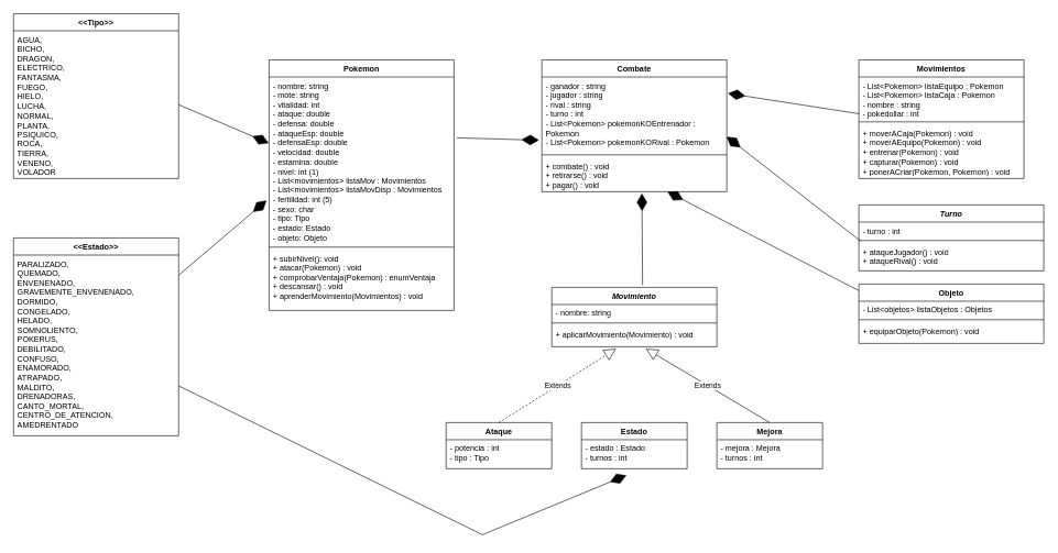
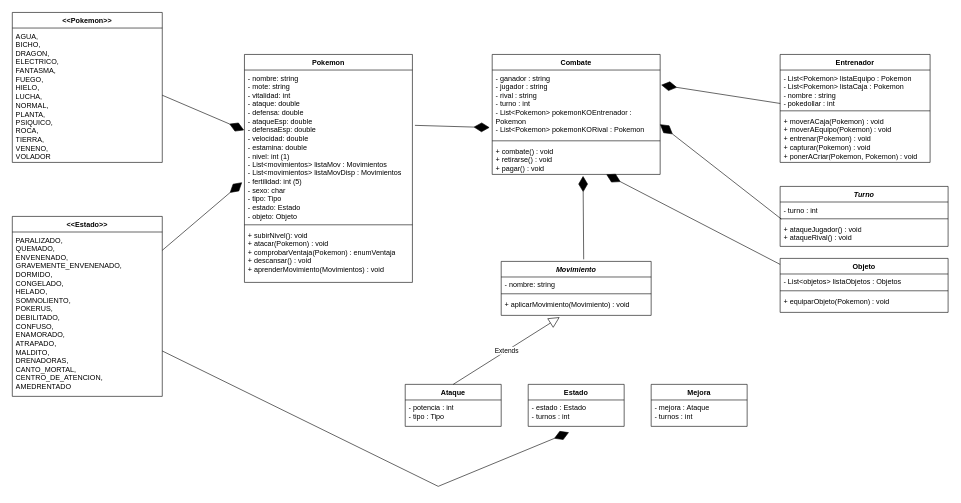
- <mxCell id="6" value="&amp;lt;&amp;lt;Tipo&amp;gt;&amp;gt;" style="swimlane;fontStyle=1;align=center;verticalAlign=top;childLayout=stackLayout;horizontal=1;startSize=26;horizontalStack=0;resizeParent=1;resizeParentMax=0;resizeLast=0;collapsible=1;marginBottom=0;whiteSpace=wrap;html=1;" parent="1" vertex="1"><mxGeometry x="20" y="20" width="250" height="250" as="geometry" /></mxCell>
+ <mxCell id="6" value="&amp;lt;&amp;lt;Pokemon&amp;gt;&amp;gt;" style="swimlane;fontStyle=1;align=center;verticalAlign=top;childLayout=stackLayout;horizontal=1;startSize=26;horizontalStack=0;resizeParent=1;resizeParentMax=0;resizeLast=0;collapsible=1;marginBottom=0;whiteSpace=wrap;html=1;" parent="1" vertex="1"><mxGeometry x="20" y="20" width="250" height="250" as="geometry" /></mxCell>
- <mxCell id="8" value="Movimientos" style="swimlane;fontStyle=1;align=center;verticalAlign=top;childLayout=stackLayout;horizontal=1;startSize=26;horizontalStack=0;resizeParent=1;resizeParentMax=0;resizeLast=0;collapsible=1;marginBottom=0;whiteSpace=wrap;html=1;" parent="1" vertex="1"><mxGeometry x="1300" y="90" width="250" height="180" as="geometry" /></mxCell>
+ <mxCell id="8" value="Entrenador" style="swimlane;fontStyle=1;align=center;verticalAlign=top;childLayout=stackLayout;horizontal=1;startSize=26;horizontalStack=0;resizeParent=1;resizeParentMax=0;resizeLast=0;collapsible=1;marginBottom=0;whiteSpace=wrap;html=1;" parent="1" vertex="1"><mxGeometry x="1300" y="90" width="250" height="180" as="geometry" /></mxCell>
- <mxCell id="38" value="Extends" style="endArrow=block;endSize=16;endFill=0;html=1;rounded=0;exitX=0.5;exitY=0;exitDx=0;exitDy=0;entryX=0.57;entryY=1.094;entryDx=0;entryDy=0;entryPerimeter=0;" parent="1" source="16" edge="1" target="21"><mxGeometry width="160" relative="1" as="geometry"><mxPoint x="1127" y="875" as="sourcePoint" /><mxPoint x="972" y="510" as="targetPoint" /></mxGeometry></mxCell>
- <mxCell id="39" value="Extends" style="endArrow=block;endSize=16;endFill=0;html=1;rounded=0;entryX=0.39;entryY=1.094;entryDx=0;entryDy=0;entryPerimeter=0;exitX=0.5;exitY=0;exitDx=0;exitDy=0;dashed=1;" parent="1" source="12" target="21" edge="1"><mxGeometry width="160" relative="1" as="geometry"><mxPoint x="992" y="660" as="sourcePoint" /><mxPoint x="994" y="535" as="targetPoint" /></mxGeometry></mxCell>
+ <mxCell id="39" value="Extends" style="endArrow=block;endSize=16;endFill=0;html=1;rounded=0;entryX=0.39;entryY=1.094;entryDx=0;entryDy=0;entryPerimeter=0;exitX=0.5;exitY=0;exitDx=0;exitDy=0;" parent="1" source="12" target="21" edge="1"><mxGeometry width="160" relative="1" as="geometry"><mxPoint x="992" y="660" as="sourcePoint" /><mxPoint x="994" y="535" as="targetPoint" /></mxGeometry></mxCell>
- <mxCell id="17" value="- mejora : Mejora&lt;br&gt;- turnos : int" style="text;strokeColor=none;fillColor=none;align=left;verticalAlign=top;spacingLeft=4;spacingRight=4;overflow=hidden;rotatable=0;points=[[0,0.5],[1,0.5]];portConstraint=eastwest;whiteSpace=wrap;html=1;" parent="16" vertex="1"><mxGeometry y="26" width="160" height="44" as="geometry" /></mxCell>
+ <mxCell id="17" value="- mejora : Ataque&lt;br&gt;- turnos : int" style="text;strokeColor=none;fillColor=none;align=left;verticalAlign=top;spacingLeft=4;spacingRight=4;overflow=hidden;rotatable=0;points=[[0,0.5],[1,0.5]];portConstraint=eastwest;whiteSpace=wrap;html=1;" parent="16" vertex="1"><mxGeometry y="26" width="160" height="44" as="geometry" /></mxCell>
